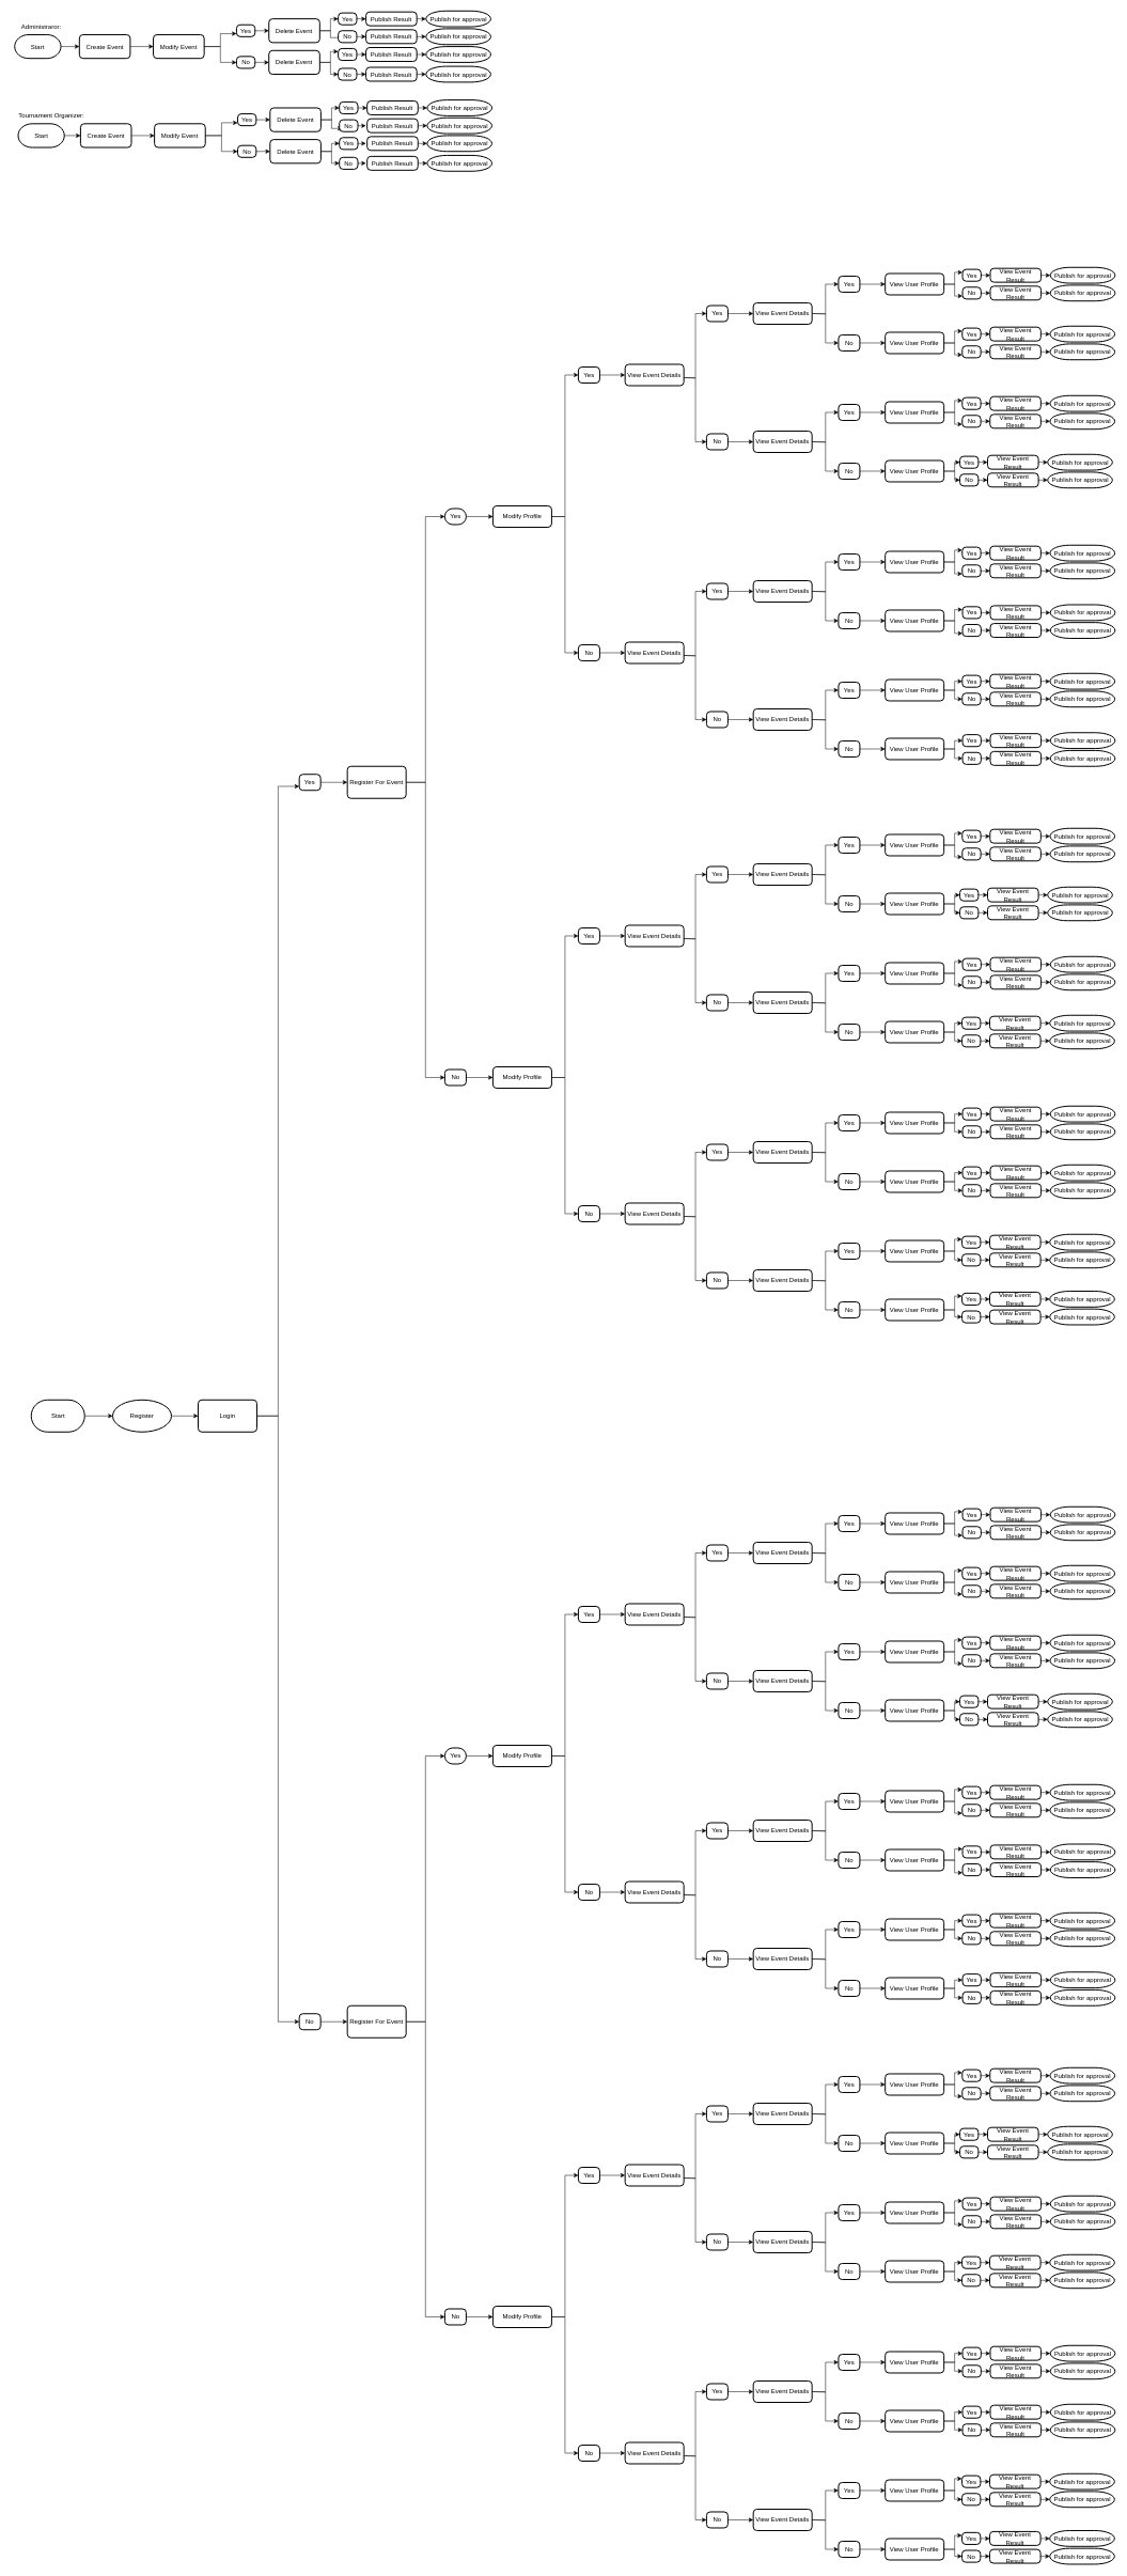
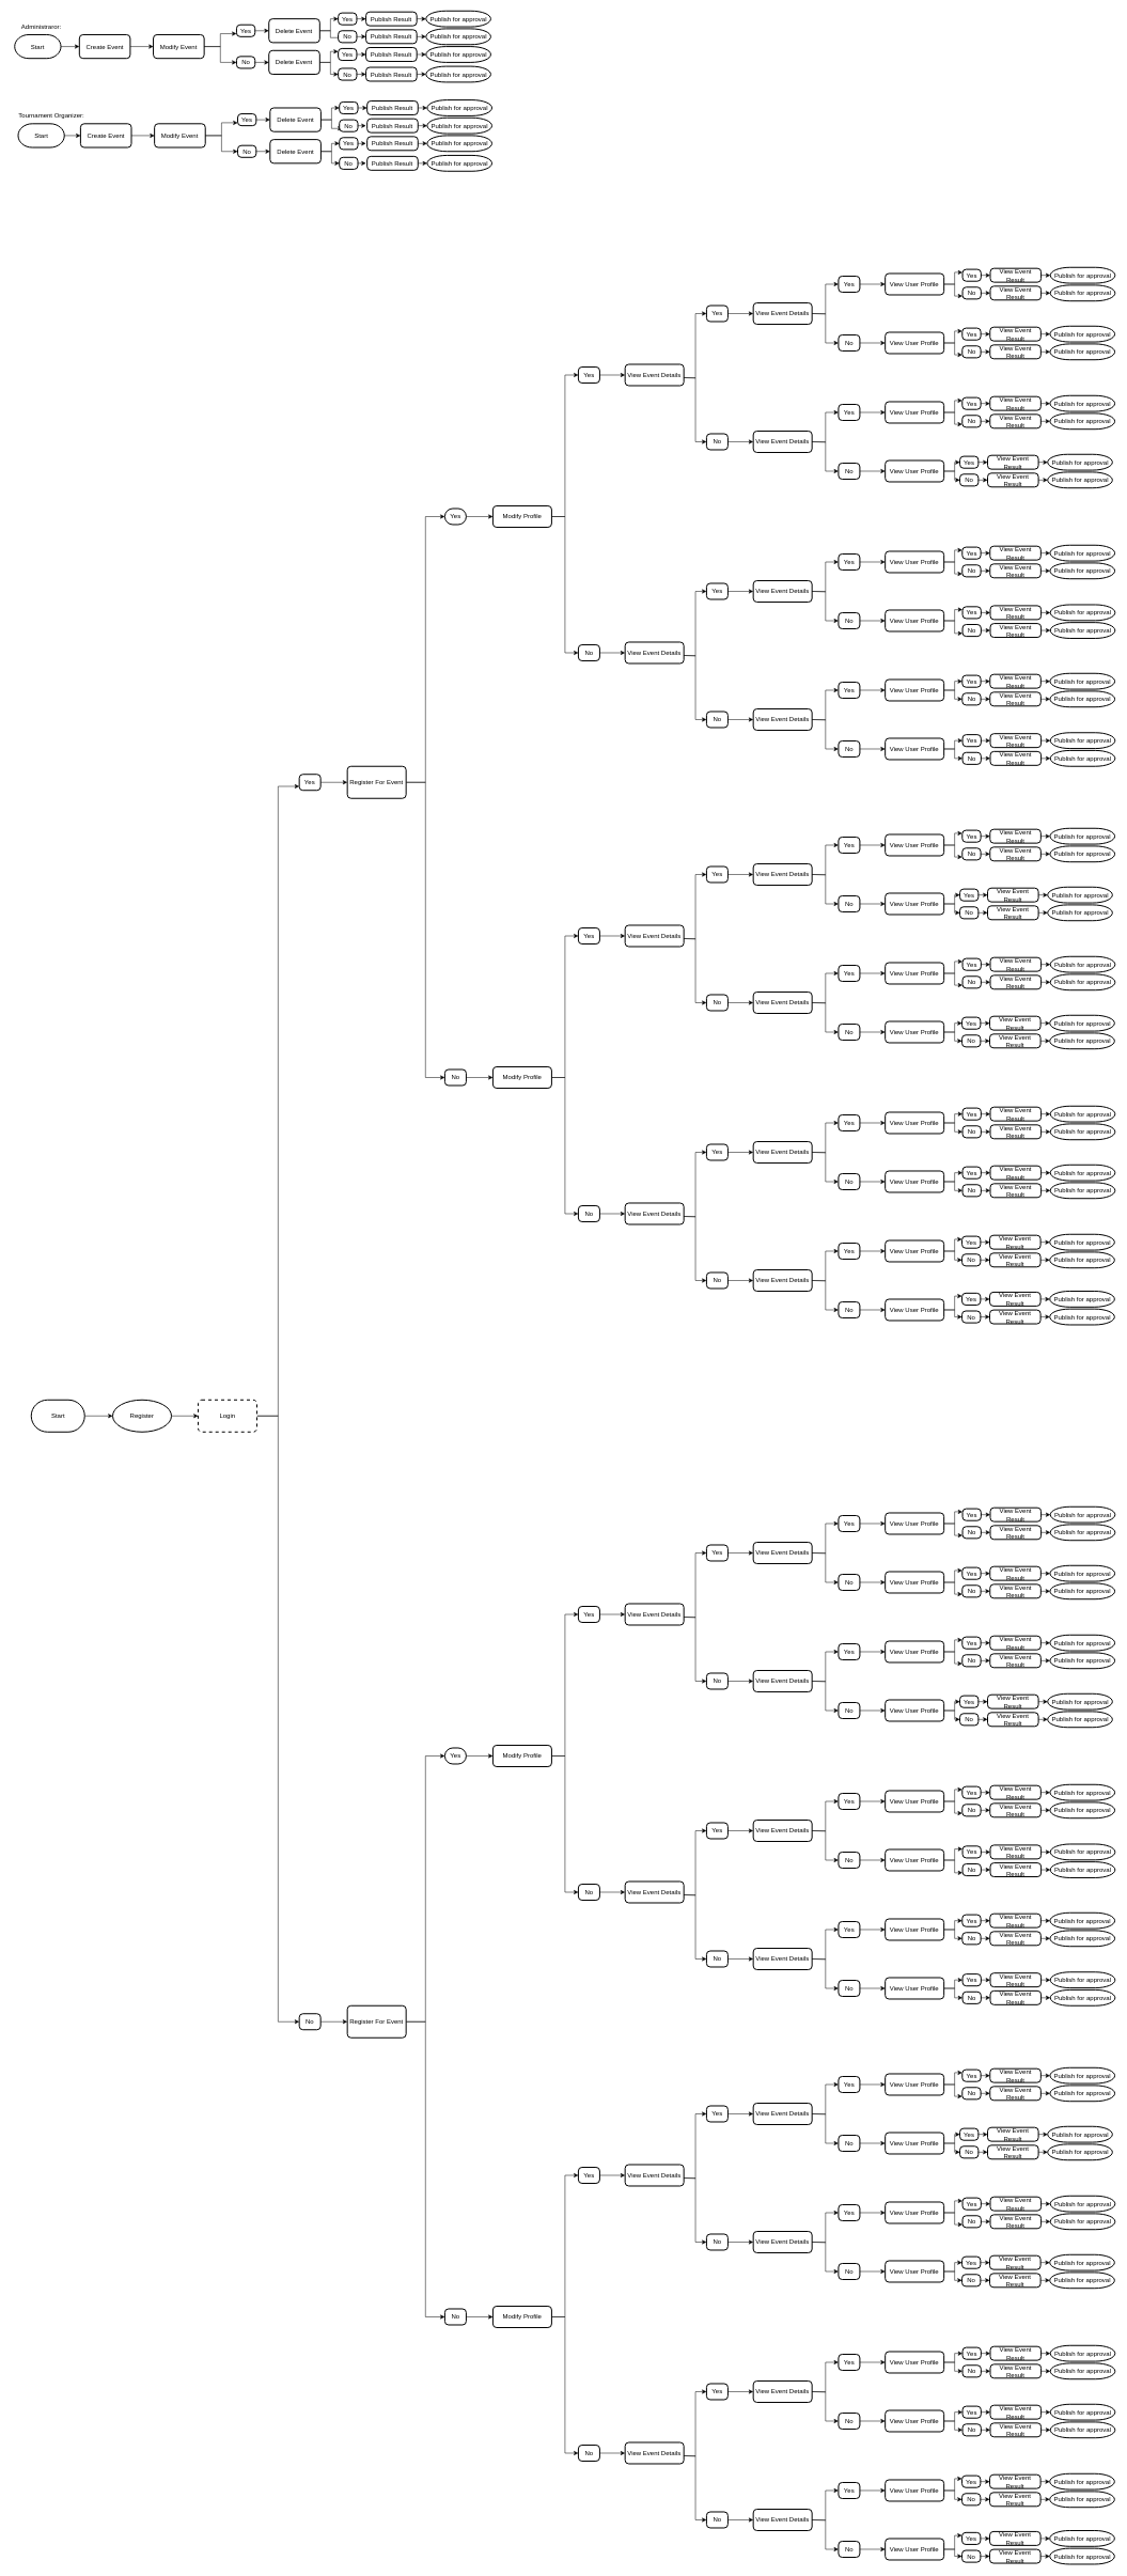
- <mxCell id="4" value="Login" style="rounded=1;whiteSpace=wrap;html=1;absoluteArcSize=1;arcSize=14;strokeWidth=2;" vertex="1" parent="1"><mxGeometry x="370" y="2620" width="110" height="60" as="geometry" /></mxCell>
+ <mxCell id="4" value="Login" style="rounded=1;whiteSpace=wrap;html=1;absoluteArcSize=1;arcSize=14;strokeWidth=2;dashed=1;" vertex="1" parent="1"><mxGeometry x="370" y="2620" width="110" height="60" as="geometry" /></mxCell>
